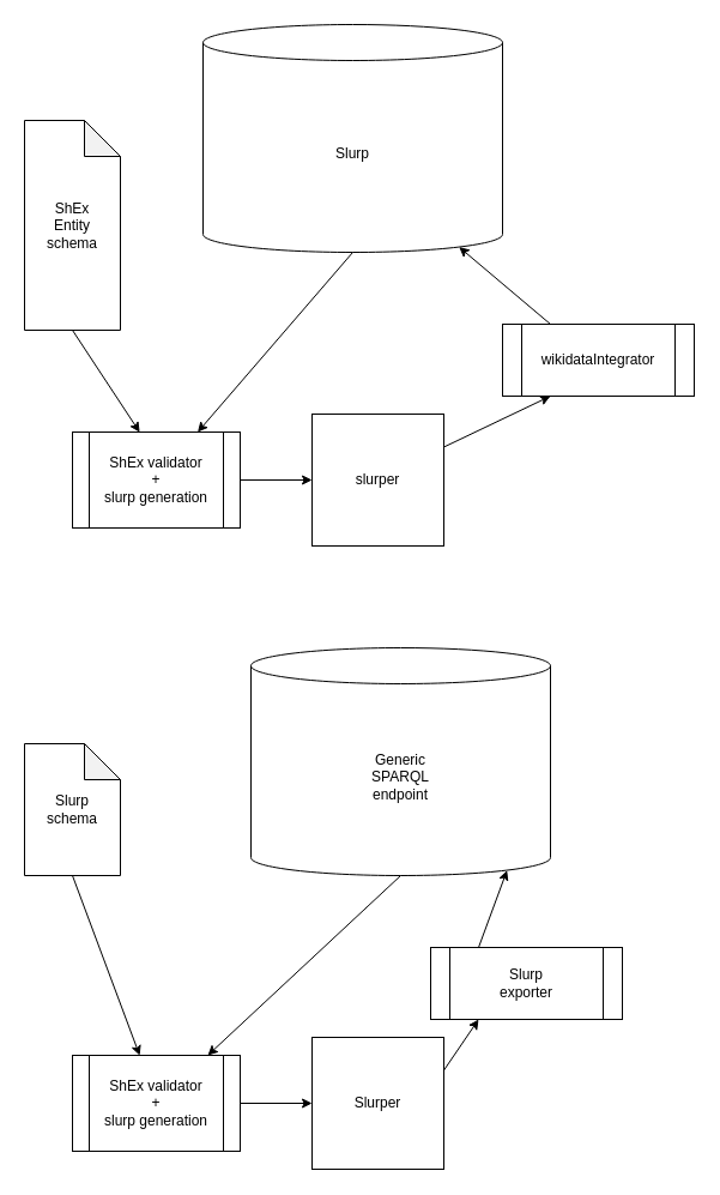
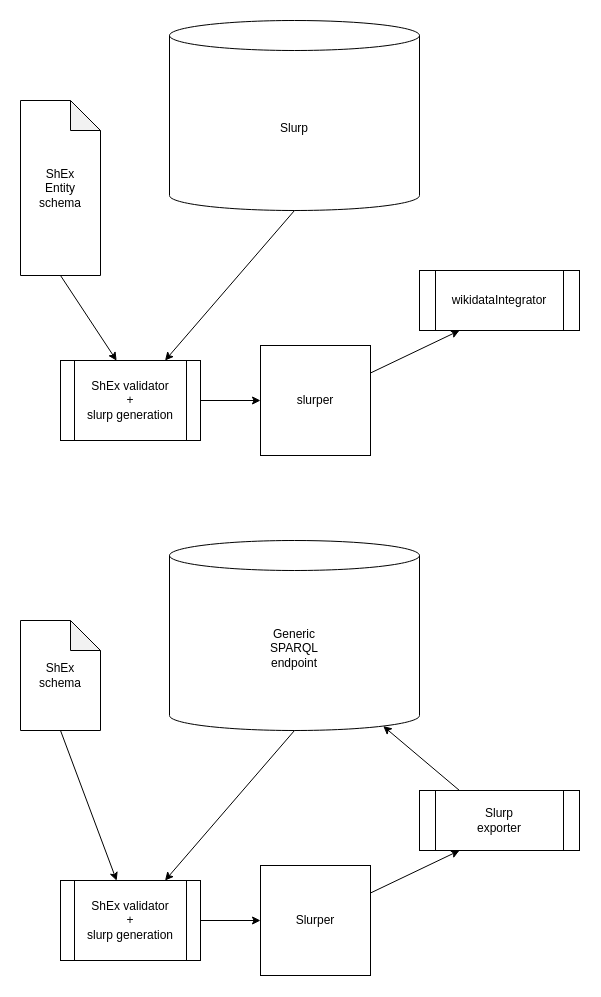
- <mxCell id="11" value="" style="endArrow=classic;html=1;exitX=0.25;exitY=0;exitDx=0;exitDy=0;entryX=0.855;entryY=1;entryDx=0;entryDy=-4.35;entryPerimeter=0;" edge="1" parent="1" source="9" target="2"><mxGeometry width="50" height="50" relative="1" as="geometry"><mxPoint x="320" y="220" as="sourcePoint" /><mxPoint x="370" y="170" as="targetPoint" /></mxGeometry></mxCell>
- <mxCell id="12" value="Generic&lt;br&gt;SPARQL&lt;br&gt;endpoint" style="shape=cylinder3;whiteSpace=wrap;html=1;boundedLbl=1;backgroundOutline=1;size=15;" vertex="1" parent="1"><mxGeometry x="209" y="540" width="250" height="190" as="geometry" /></mxCell>
+ <mxCell id="12" value="Generic&lt;br&gt;SPARQL&lt;br&gt;endpoint" style="shape=cylinder3;whiteSpace=wrap;html=1;boundedLbl=1;backgroundOutline=1;size=15;" vertex="1" parent="1"><mxGeometry x="169" y="540" width="250" height="190" as="geometry" /></mxCell>
- <mxCell id="13" value="Slurp&lt;br&gt;schema" style="shape=note;whiteSpace=wrap;html=1;backgroundOutline=1;darkOpacity=0.05;" vertex="1" parent="1"><mxGeometry x="20" y="620" width="80" height="110" as="geometry" /></mxCell>
+ <mxCell id="13" value="ShEx&lt;br&gt;schema" style="shape=note;whiteSpace=wrap;html=1;backgroundOutline=1;darkOpacity=0.05;" vertex="1" parent="1"><mxGeometry x="20" y="620" width="80" height="110" as="geometry" /></mxCell>
- <mxCell id="19" value="Slurp&lt;br&gt;exporter" style="shape=process;whiteSpace=wrap;html=1;backgroundOutline=1;" vertex="1" parent="1"><mxGeometry x="359" y="790" width="160" height="60" as="geometry" /></mxCell>
+ <mxCell id="19" value="Slurp&lt;br&gt;exporter" style="shape=process;whiteSpace=wrap;html=1;backgroundOutline=1;" vertex="1" parent="1"><mxGeometry x="419" y="790" width="160" height="60" as="geometry" /></mxCell>
